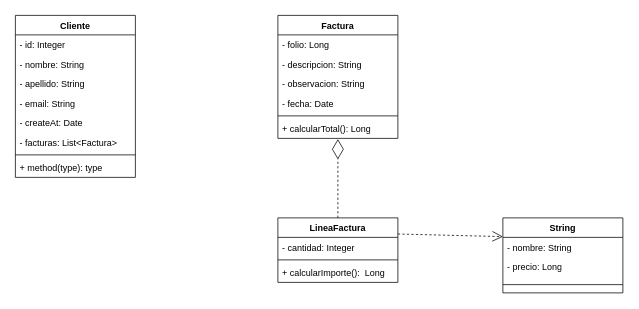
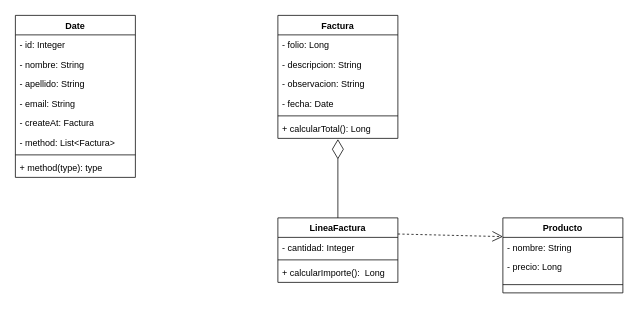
- <mxCell id="2" value="Cliente" style="swimlane;fontStyle=1;align=center;verticalAlign=top;childLayout=stackLayout;horizontal=1;startSize=26;horizontalStack=0;resizeParent=1;resizeParentMax=0;resizeLast=0;collapsible=1;marginBottom=0;whiteSpace=wrap;html=1;" vertex="1" parent="1"><mxGeometry x="20" y="20" width="160" height="216" as="geometry" /></mxCell>
+ <mxCell id="2" value="Date" style="swimlane;fontStyle=1;align=center;verticalAlign=top;childLayout=stackLayout;horizontal=1;startSize=26;horizontalStack=0;resizeParent=1;resizeParentMax=0;resizeLast=0;collapsible=1;marginBottom=0;whiteSpace=wrap;html=1;" vertex="1" parent="1"><mxGeometry x="20" y="20" width="160" height="216" as="geometry" /></mxCell>
- <mxCell id="7" value="- createAt: Date" style="text;strokeColor=none;fillColor=none;align=left;verticalAlign=top;spacingLeft=4;spacingRight=4;overflow=hidden;rotatable=0;points=[[0,0.5],[1,0.5]];portConstraint=eastwest;whiteSpace=wrap;html=1;" vertex="1" parent="2"><mxGeometry y="130" width="160" height="26" as="geometry" /></mxCell>
+ <mxCell id="7" value="- createAt: Factura" style="text;strokeColor=none;fillColor=none;align=left;verticalAlign=top;spacingLeft=4;spacingRight=4;overflow=hidden;rotatable=0;points=[[0,0.5],[1,0.5]];portConstraint=eastwest;whiteSpace=wrap;html=1;" vertex="1" parent="2"><mxGeometry y="130" width="160" height="26" as="geometry" /></mxCell>
- <mxCell id="8" value="- facturas: List&amp;lt;Factura&amp;gt;" style="text;strokeColor=none;fillColor=none;align=left;verticalAlign=top;spacingLeft=4;spacingRight=4;overflow=hidden;rotatable=0;points=[[0,0.5],[1,0.5]];portConstraint=eastwest;whiteSpace=wrap;html=1;" vertex="1" parent="2"><mxGeometry y="156" width="160" height="26" as="geometry" /></mxCell>
+ <mxCell id="8" value="- method: List&amp;lt;Factura&amp;gt;" style="text;strokeColor=none;fillColor=none;align=left;verticalAlign=top;spacingLeft=4;spacingRight=4;overflow=hidden;rotatable=0;points=[[0,0.5],[1,0.5]];portConstraint=eastwest;whiteSpace=wrap;html=1;" vertex="1" parent="2"><mxGeometry y="156" width="160" height="26" as="geometry" /></mxCell>
- <mxCell id="26" value="" style="endArrow=diamondThin;endFill=0;endSize=24;html=1;rounded=0;entryX=0.5;entryY=1.038;entryDx=0;entryDy=0;entryPerimeter=0;exitX=0.5;exitY=0;exitDx=0;exitDy=0;dashed=1;" edge="1" parent="1" source="11" target="21"><mxGeometry width="160" relative="1" as="geometry"><mxPoint x="230" y="300" as="sourcePoint" /><mxPoint x="390" y="300" as="targetPoint" /></mxGeometry></mxCell>
+ <mxCell id="26" value="" style="endArrow=diamondThin;endFill=0;endSize=24;html=1;rounded=0;entryX=0.5;entryY=1.038;entryDx=0;entryDy=0;entryPerimeter=0;exitX=0.5;exitY=0;exitDx=0;exitDy=0;" edge="1" parent="1" source="11" target="21"><mxGeometry width="160" relative="1" as="geometry"><mxPoint x="230" y="300" as="sourcePoint" /><mxPoint x="390" y="300" as="targetPoint" /></mxGeometry></mxCell>
- <mxCell id="22" value="String" style="swimlane;fontStyle=1;align=center;verticalAlign=top;childLayout=stackLayout;horizontal=1;startSize=26;horizontalStack=0;resizeParent=1;resizeParentMax=0;resizeLast=0;collapsible=1;marginBottom=0;whiteSpace=wrap;html=1;" vertex="1" parent="1"><mxGeometry x="670" y="290" width="160" height="100" as="geometry" /></mxCell>
+ <mxCell id="22" value="Producto" style="swimlane;fontStyle=1;align=center;verticalAlign=top;childLayout=stackLayout;horizontal=1;startSize=26;horizontalStack=0;resizeParent=1;resizeParentMax=0;resizeLast=0;collapsible=1;marginBottom=0;whiteSpace=wrap;html=1;" vertex="1" parent="1"><mxGeometry x="670" y="290" width="160" height="100" as="geometry" /></mxCell>
